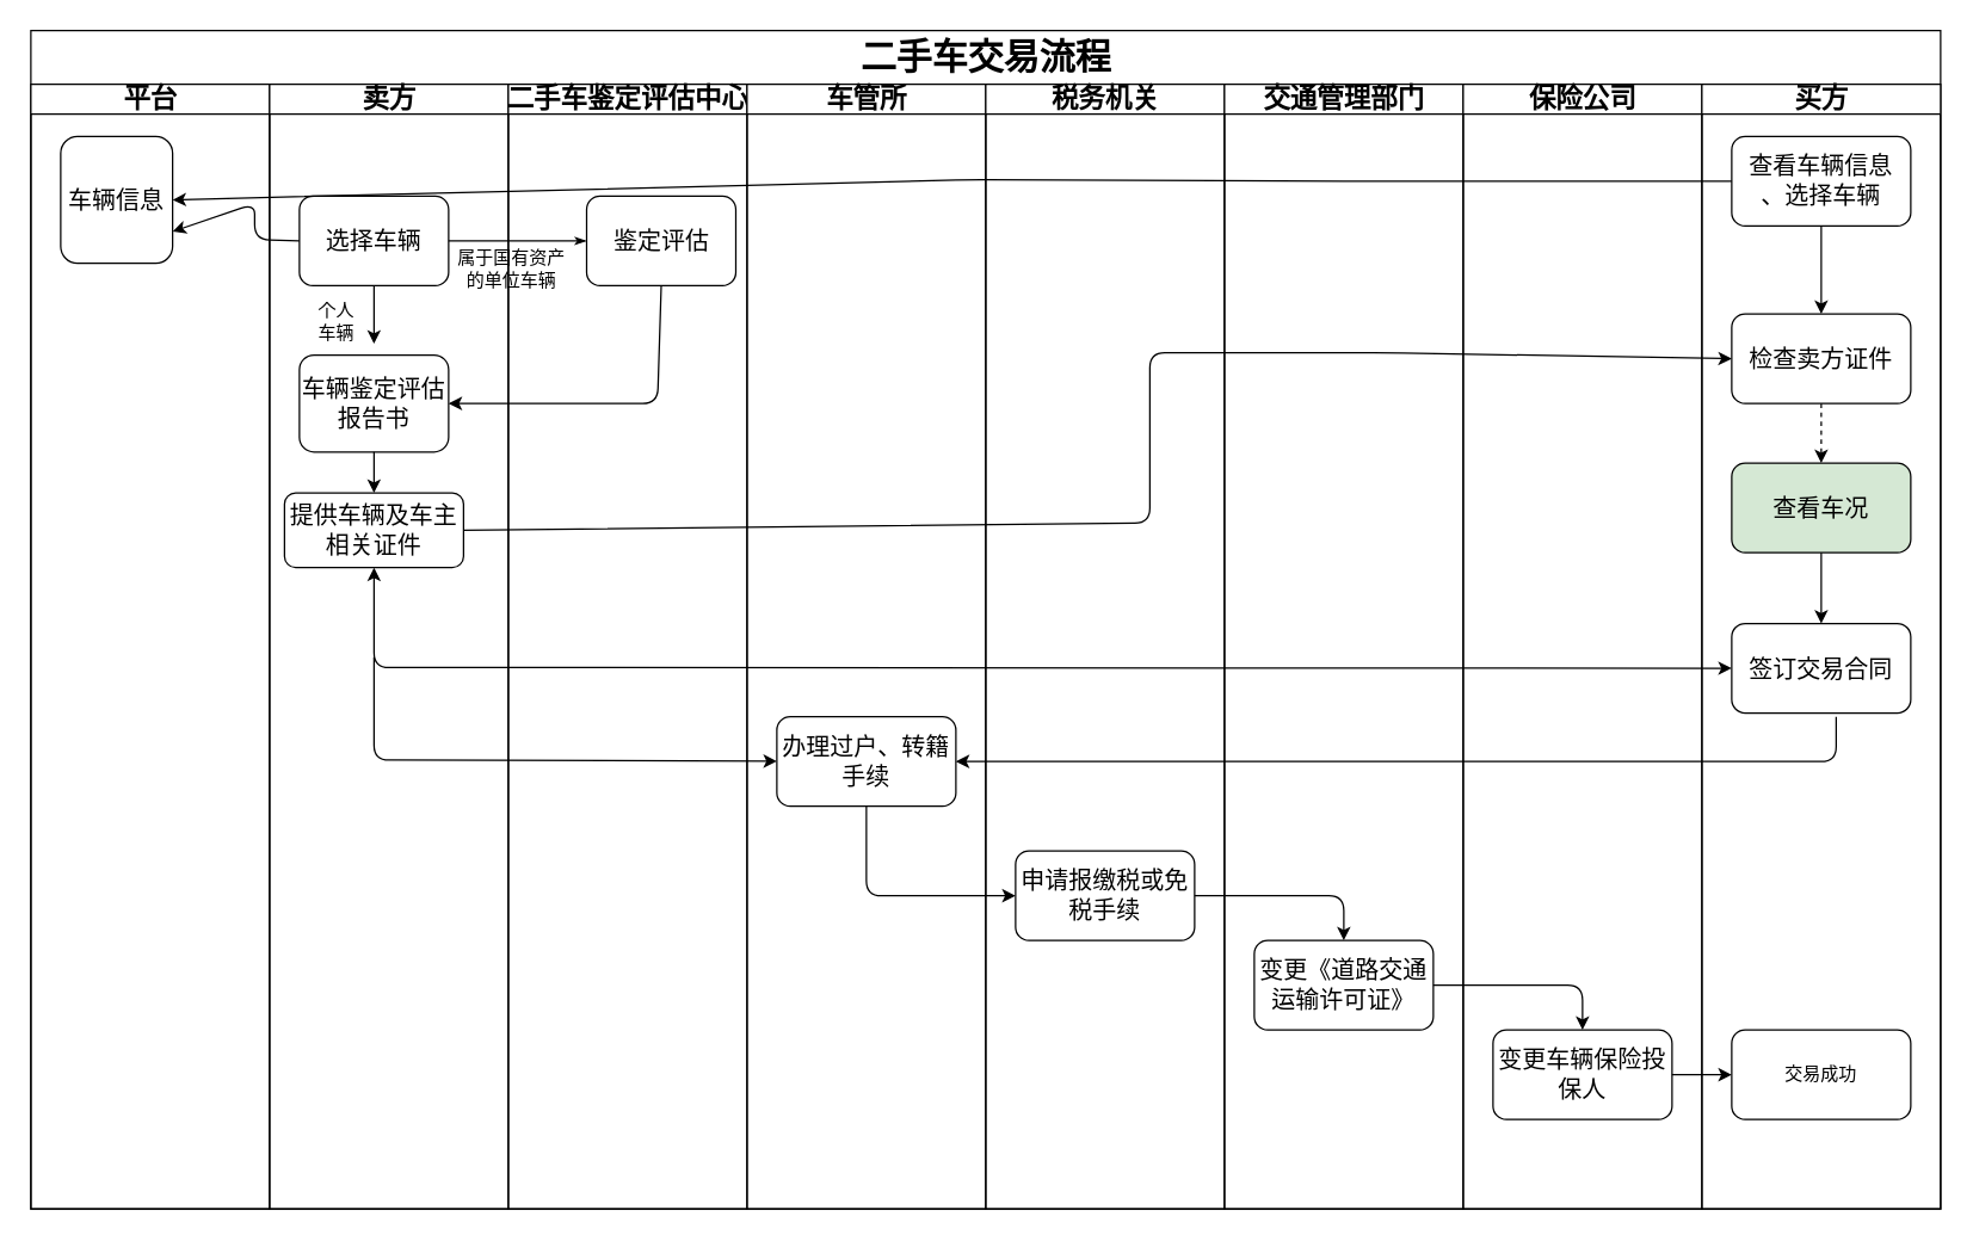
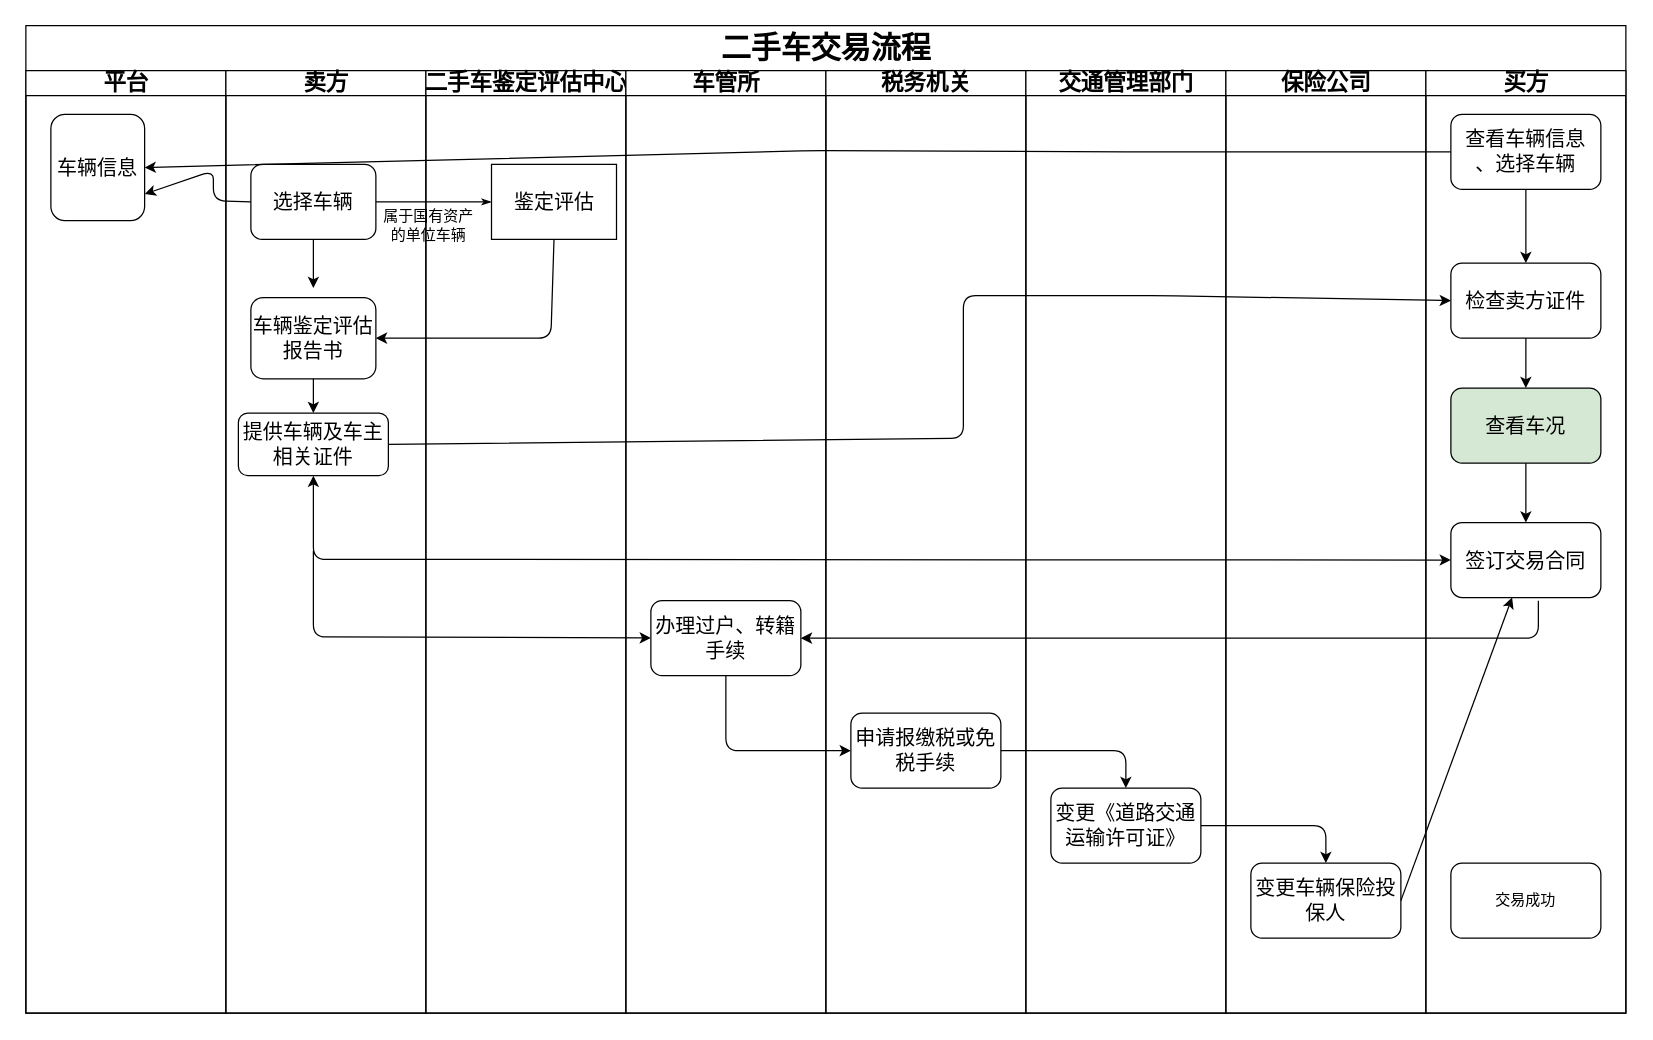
- <mxCell id="15" value="&lt;font size=&quot;3&quot;&gt;鉴定评估&lt;/font&gt;" style="rounded=1;whiteSpace=wrap;html=1;shadow=0;labelBackgroundColor=none;strokeColor=#000000;strokeWidth=1;fillColor=#ffffff;fontFamily=Verdana;fontSize=8;fontColor=#000000;align=center;" parent="14" vertex="1"><mxGeometry x="52.5" y="75" width="100" height="60" as="geometry" /></mxCell>
+ <mxCell id="15" value="&lt;font size=&quot;3&quot;&gt;鉴定评估&lt;/font&gt;" style="whiteSpace=wrap;html=1;shadow=0;labelBackgroundColor=none;strokeColor=#000000;strokeWidth=1;fillColor=#ffffff;fontFamily=Verdana;fontSize=8;fontColor=#000000;align=center;rounded=0;" parent="14" vertex="1"><mxGeometry x="52.5" y="75" width="100" height="60" as="geometry" /></mxCell>
- <mxCell id="8" value="个人车辆" style="text;html=1;strokeColor=none;fillColor=none;align=center;verticalAlign=middle;whiteSpace=wrap;rounded=0;" parent="5" vertex="1"><mxGeometry x="30" y="148.5" width="30" height="20" as="geometry" /></mxCell>
- <mxCell id="32" value="" style="endArrow=classic;html=1;entryX=0.5;entryY=0;entryDx=0;entryDy=0;exitX=0.5;exitY=1;exitDx=0;exitDy=0;dashed=1;" parent="26" source="27" target="28" edge="1"><mxGeometry width="50" height="50" relative="1" as="geometry"><mxPoint x="-130" y="294" as="sourcePoint" /><mxPoint x="-80" y="244" as="targetPoint" /></mxGeometry></mxCell>
+ <mxCell id="32" value="" style="endArrow=classic;html=1;entryX=0.5;entryY=0;entryDx=0;entryDy=0;exitX=0.5;exitY=1;exitDx=0;exitDy=0;" parent="26" source="27" target="28" edge="1"><mxGeometry width="50" height="50" relative="1" as="geometry"><mxPoint x="-130" y="294" as="sourcePoint" /><mxPoint x="-80" y="244" as="targetPoint" /></mxGeometry></mxCell>
- <mxCell id="43" value="" style="endArrow=classic;html=1;entryX=0;entryY=0.5;entryDx=0;entryDy=0;exitX=1;exitY=0.5;exitDx=0;exitDy=0;" parent="2" source="25" target="34" edge="1"><mxGeometry width="50" height="50" relative="1" as="geometry"><mxPoint x="1050" y="630" as="sourcePoint" /><mxPoint x="1100" y="580" as="targetPoint" /></mxGeometry></mxCell>
+ <mxCell id="43" value="" style="endArrow=classic;html=1;exitX=1;exitY=0.5;exitDx=0;exitDy=0;" parent="2" source="25" target="29" edge="1"><mxGeometry width="50" height="50" relative="1" as="geometry"><mxPoint x="1050" y="630" as="sourcePoint" /><mxPoint x="1100" y="580" as="targetPoint" /></mxGeometry></mxCell>
